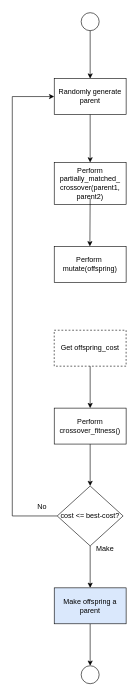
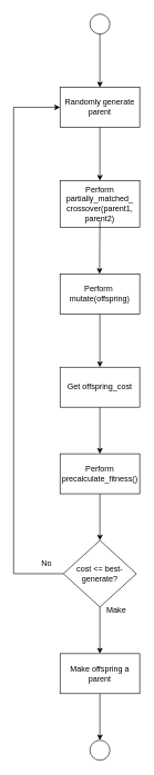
+ <mxCell id="10" value="" style="endArrow=classic;html=1;rounded=0;exitX=0.5;exitY=1;exitDx=0;exitDy=0;entryX=0.5;entryY=0;entryDx=0;entryDy=0;" edge="1" parent="1" source="9" target="4"><mxGeometry width="50" height="50" relative="1" as="geometry"><mxPoint x="159.5" y="330" as="sourcePoint" /><mxPoint x="159.5" y="420" as="targetPoint" /></mxGeometry></mxCell>
- <mxCell id="4" value="Get offspring_cost" style="rounded=0;whiteSpace=wrap;html=1;dashed=1;" vertex="1" parent="1"><mxGeometry x="90" y="550" width="120" height="60" as="geometry" /></mxCell>
+ <mxCell id="4" value="Get offspring_cost" style="rounded=0;whiteSpace=wrap;html=1;" vertex="1" parent="1"><mxGeometry x="90" y="550" width="120" height="60" as="geometry" /></mxCell>
- <mxCell id="15" value="Perform&lt;br&gt;crossover_fitness()" style="rounded=0;whiteSpace=wrap;html=1;" vertex="1" parent="1"><mxGeometry x="90" y="680" width="120" height="60" as="geometry" /></mxCell>
+ <mxCell id="15" value="Perform&lt;br&gt;precalculate_fitness()" style="rounded=0;whiteSpace=wrap;html=1;" vertex="1" parent="1"><mxGeometry x="90" y="680" width="120" height="60" as="geometry" /></mxCell>
- <mxCell id="13" value="cost &amp;lt;= best-cost?" style="rhombus;whiteSpace=wrap;html=1;" vertex="1" parent="1"><mxGeometry x="95" y="810" width="110" height="100" as="geometry" /></mxCell>
+ <mxCell id="13" value="cost &amp;lt;= best-generate?" style="rhombus;whiteSpace=wrap;html=1;" vertex="1" parent="1"><mxGeometry x="95" y="810" width="110" height="100" as="geometry" /></mxCell>
- <mxCell id="19" value="Make offspring a parent" style="rounded=0;whiteSpace=wrap;html=1;fillColor=#dae8fc;" vertex="1" parent="1"><mxGeometry x="90" y="980" width="120" height="60" as="geometry" /></mxCell>
+ <mxCell id="19" value="Make offspring a parent" style="rounded=0;whiteSpace=wrap;html=1;" vertex="1" parent="1"><mxGeometry x="90" y="980" width="120" height="60" as="geometry" /></mxCell>
